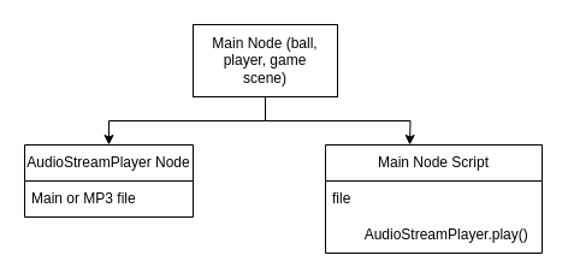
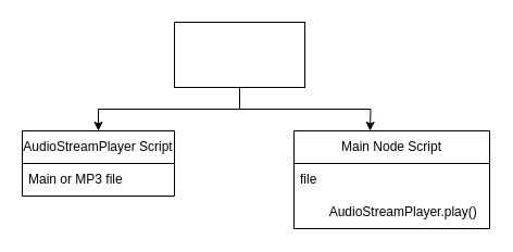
- <mxCell id="5" value="Main Node (ball, player, game scene)" style="text;html=1;align=center;verticalAlign=middle;whiteSpace=wrap;rounded=0;" vertex="1" parent="1"><mxGeometry x="170" y="35" width="100" height="30" as="geometry" /></mxCell>
- <mxCell id="6" value="AudioStreamPlayer Node" style="swimlane;fontStyle=0;childLayout=stackLayout;horizontal=1;startSize=30;horizontalStack=0;resizeParent=1;resizeParentMax=0;resizeLast=0;collapsible=1;marginBottom=0;whiteSpace=wrap;html=1;" vertex="1" parent="1"><mxGeometry x="20" y="120" width="140" height="60" as="geometry" /></mxCell>
+ <mxCell id="6" value="AudioStreamPlayer Script" style="swimlane;fontStyle=0;childLayout=stackLayout;horizontal=1;startSize=30;horizontalStack=0;resizeParent=1;resizeParentMax=0;resizeLast=0;collapsible=1;marginBottom=0;whiteSpace=wrap;html=1;" vertex="1" parent="1"><mxGeometry x="20" y="120" width="140" height="60" as="geometry" /></mxCell>
